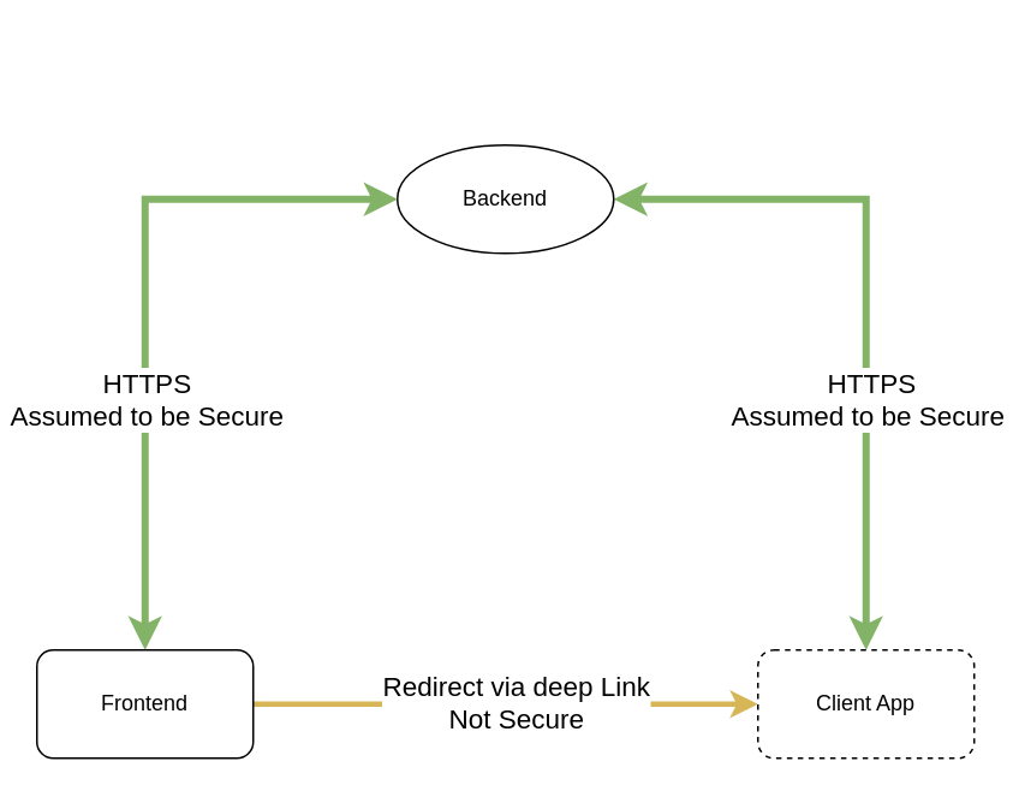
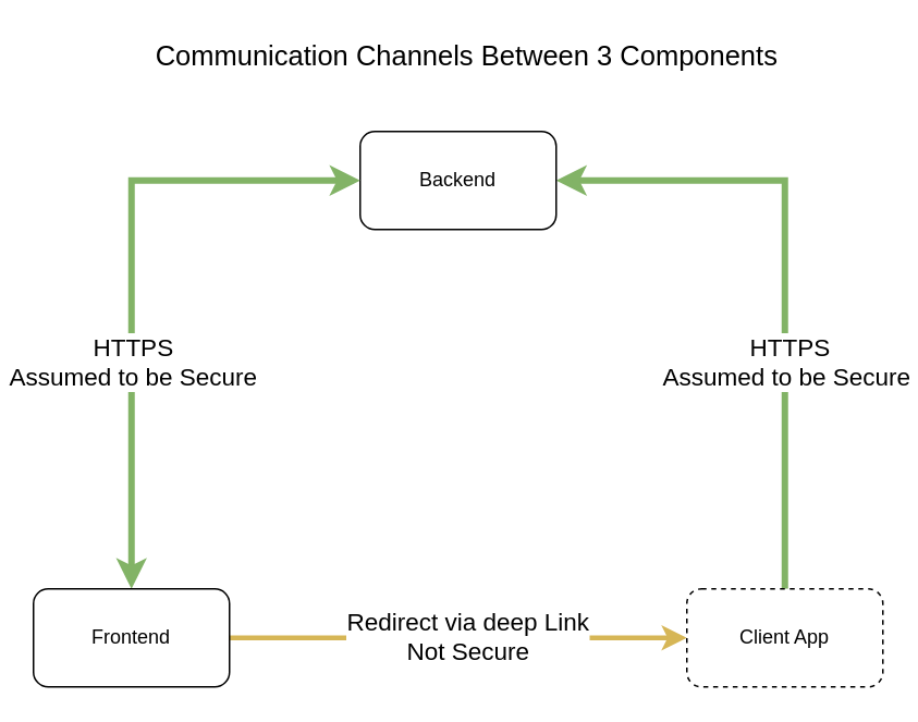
+ <mxCell id="11" value="Communication Channels Between 3 Components" style="text;html=1;align=center;verticalAlign=middle;resizable=0;points=[];autosize=1;strokeColor=none;fillColor=none;fontSize=17;" vertex="1" parent="1"><mxGeometry x="85" y="20" width="400" height="30" as="geometry" /></mxCell>
- <mxCell id="4" value="Backend" style="ellipse;whiteSpace=wrap;html=1;" vertex="1" parent="1"><mxGeometry x="220" y="80" width="120" height="60" as="geometry" /></mxCell>
+ <mxCell id="4" value="Backend" style="rounded=1;whiteSpace=wrap;html=1;" vertex="1" parent="1"><mxGeometry x="220" y="80" width="120" height="60" as="geometry" /></mxCell>
- <mxCell id="2" style="edgeStyle=orthogonalEdgeStyle;rounded=0;orthogonalLoop=1;jettySize=auto;html=1;entryX=0.5;entryY=0;entryDx=0;entryDy=0;fillColor=#d5e8d4;strokeColor=#82b366;strokeWidth=4;startArrow=classic;startFill=1;" edge="1" parent="1" source="4" target="10"><mxGeometry relative="1" as="geometry" /></mxCell>
+ <mxCell id="2" style="edgeStyle=orthogonalEdgeStyle;rounded=0;orthogonalLoop=1;jettySize=auto;html=1;entryX=0.5;entryY=0;entryDx=0;entryDy=0;fillColor=#d5e8d4;strokeColor=#82b366;strokeWidth=4;startArrow=classic;startFill=1;endArrow=none;" edge="1" parent="1" source="4" target="10"><mxGeometry relative="1" as="geometry" /></mxCell>
